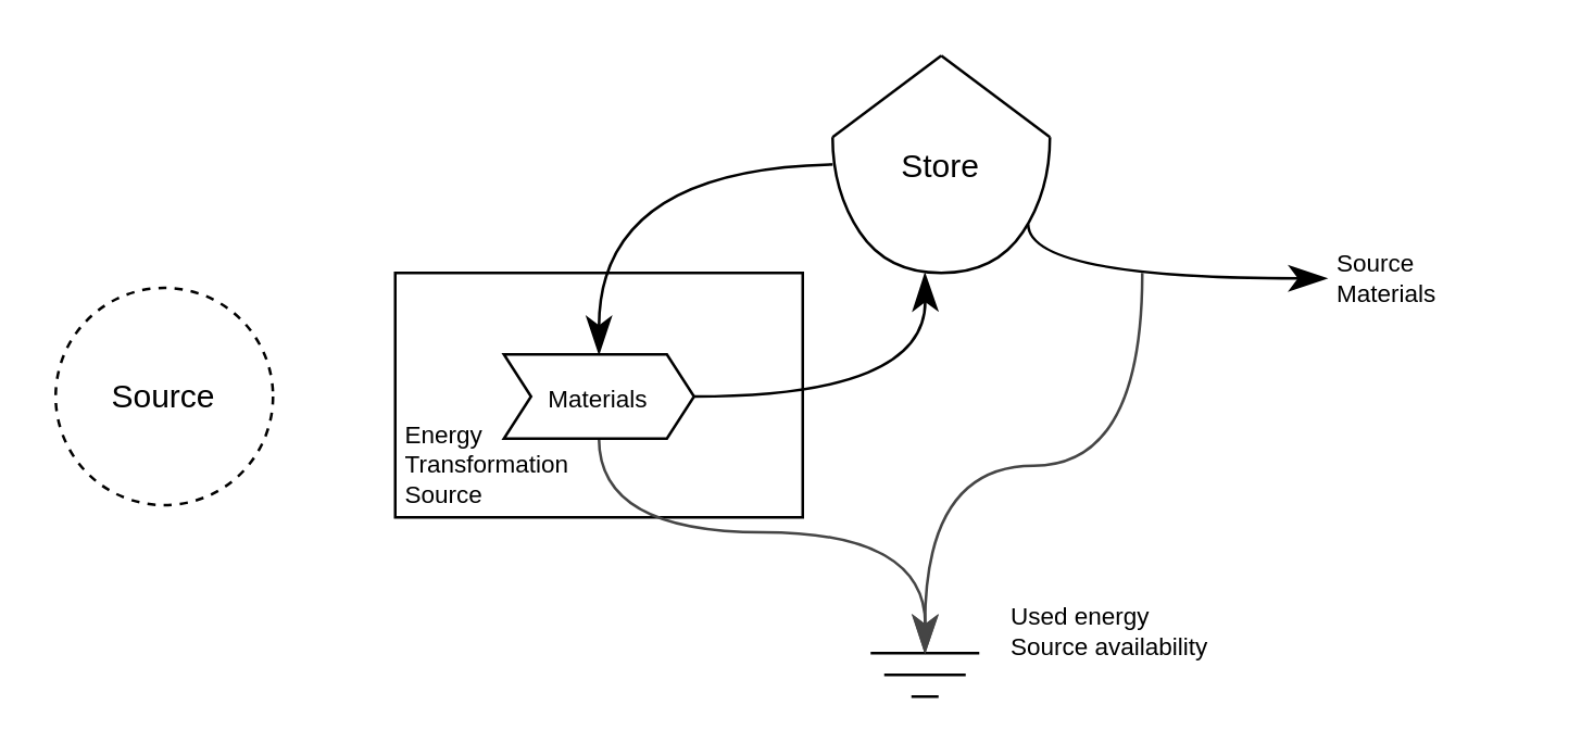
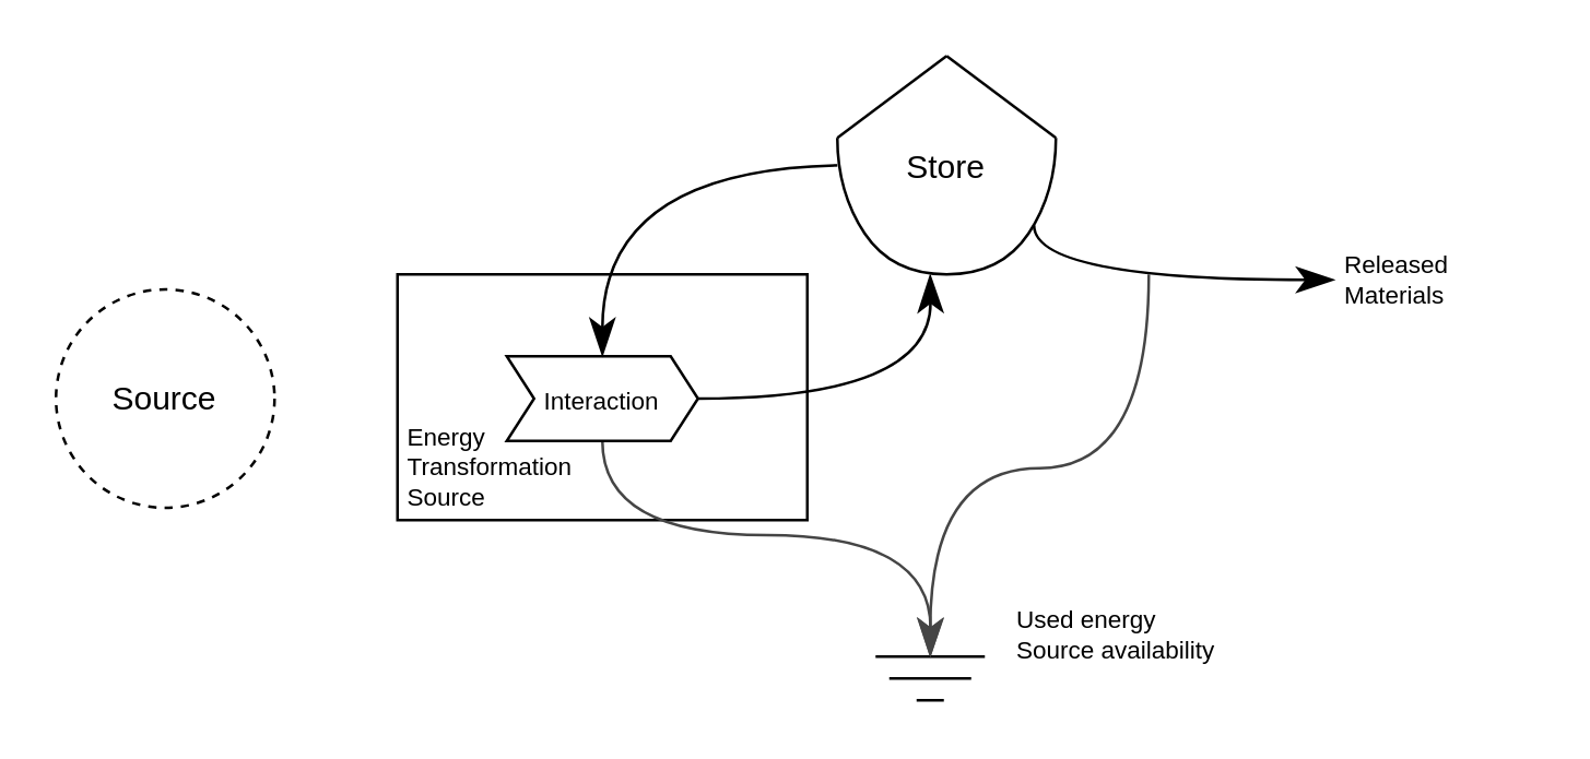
- <mxCell id="14" value="Source&lt;br&gt;Materials" style="text;html=1;strokeColor=none;fillColor=none;align=left;verticalAlign=middle;whiteSpace=wrap;rounded=0;fontSize=9;" parent="1" vertex="1"><mxGeometry x="490" y="80" width="70" height="43" as="geometry" /></mxCell>
+ <mxCell id="14" value="Released&lt;br&gt;Materials" style="text;html=1;strokeColor=none;fillColor=none;align=left;verticalAlign=middle;whiteSpace=wrap;rounded=0;fontSize=9;" parent="1" vertex="1"><mxGeometry x="490" y="80" width="70" height="43" as="geometry" /></mxCell>
- <mxCell id="6" value="&lt;font style=&quot;font-size: 9px&quot;&gt;Materials&lt;/font&gt;" style="shape=step;perimeter=stepPerimeter;whiteSpace=wrap;html=1;fixedSize=1;size=10;strokeColor=#000000;strokeWidth=1;" parent="1" vertex="1"><mxGeometry x="185" y="130" width="70" height="31" as="geometry" /></mxCell>
+ <mxCell id="6" value="&lt;font style=&quot;font-size: 9px&quot;&gt;Interaction&lt;/font&gt;" style="shape=step;perimeter=stepPerimeter;whiteSpace=wrap;html=1;fixedSize=1;size=10;strokeColor=#000000;strokeWidth=1;" parent="1" vertex="1"><mxGeometry x="185" y="130" width="70" height="31" as="geometry" /></mxCell>
